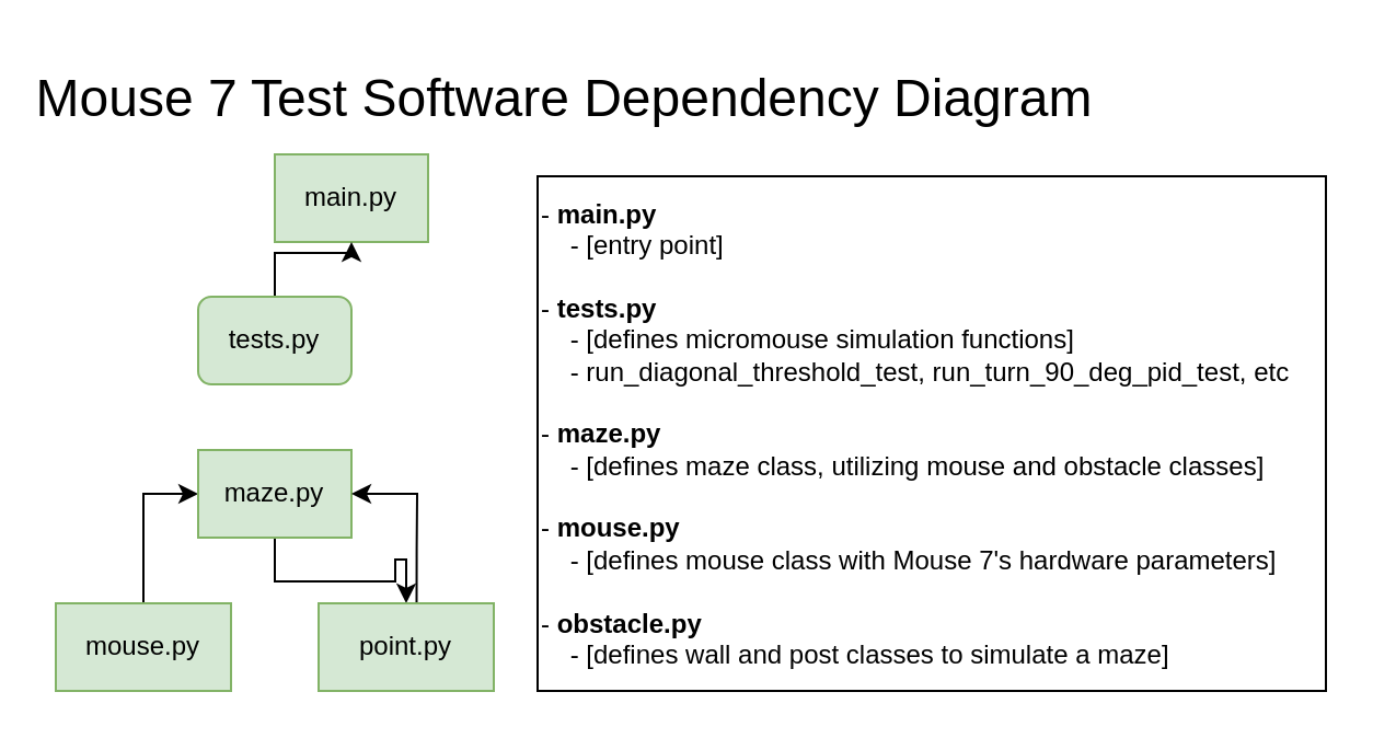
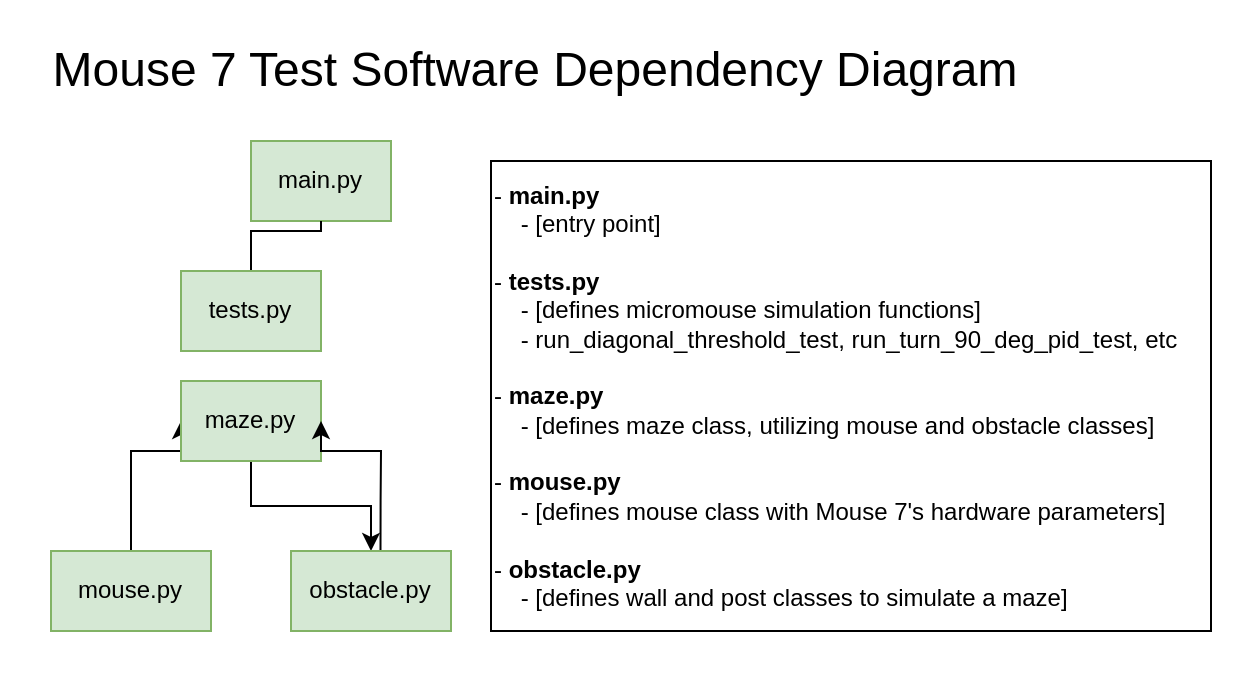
- <mxCell id="3" value="&lt;font style=&quot;font-size: 24px;&quot;&gt;Mouse 7 Test Software Dependency Diagram&lt;/font&gt;" style="text;html=1;align=center;verticalAlign=middle;whiteSpace=wrap;rounded=0;" parent="1" vertex="1"><mxGeometry x="10" y="30" width="495" height="30" as="geometry" /></mxCell>
+ <mxCell id="3" value="&lt;font style=&quot;font-size: 24px;&quot;&gt;Mouse 7 Test Software Dependency Diagram&lt;/font&gt;" style="text;html=1;align=center;verticalAlign=middle;whiteSpace=wrap;rounded=0;" parent="1" vertex="1"><mxGeometry x="20" y="20" width="495" height="30" as="geometry" /></mxCell>
- <mxCell id="7" style="edgeStyle=orthogonalEdgeStyle;rounded=0;orthogonalLoop=1;jettySize=auto;html=1;entryX=0.5;entryY=1;entryDx=0;entryDy=0;" edge="1" parent="1" source="8" target="2"><mxGeometry relative="1" as="geometry" /></mxCell>
+ <mxCell id="7" style="edgeStyle=orthogonalEdgeStyle;rounded=0;orthogonalLoop=1;jettySize=auto;html=1;entryX=0.5;entryY=1;entryDx=0;entryDy=0;endArrow=none;" edge="1" parent="1" source="8" target="2"><mxGeometry relative="1" as="geometry" /></mxCell>
- <mxCell id="8" value="tests.py" style="whiteSpace=wrap;html=1;fillColor=#d5e8d4;strokeColor=#82b366;rounded=1;" vertex="1" parent="1"><mxGeometry x="90" y="135" width="70" height="40" as="geometry" /></mxCell>
+ <mxCell id="8" value="tests.py" style="rounded=0;whiteSpace=wrap;html=1;fillColor=#d5e8d4;strokeColor=#82b366;" vertex="1" parent="1"><mxGeometry x="90" y="135" width="70" height="40" as="geometry" /></mxCell>
- <mxCell id="10" value="maze.py" style="rounded=0;whiteSpace=wrap;html=1;fillColor=#d5e8d4;strokeColor=#82b366;" vertex="1" parent="1"><mxGeometry x="90" y="205" width="70" height="40" as="geometry" /></mxCell>
+ <mxCell id="10" value="maze.py" style="rounded=0;whiteSpace=wrap;html=1;fillColor=#d5e8d4;strokeColor=#82b366;" vertex="1" parent="1"><mxGeometry x="90" y="190" width="70" height="40" as="geometry" /></mxCell>
- <mxCell id="12" value="point.py" style="rounded=0;whiteSpace=wrap;html=1;fillColor=#d5e8d4;strokeColor=#82b366;" vertex="1" parent="1"><mxGeometry x="145" y="275" width="80" height="40" as="geometry" /></mxCell>
+ <mxCell id="12" value="obstacle.py" style="rounded=0;whiteSpace=wrap;html=1;fillColor=#d5e8d4;strokeColor=#82b366;" vertex="1" parent="1"><mxGeometry x="145" y="275" width="80" height="40" as="geometry" /></mxCell>
